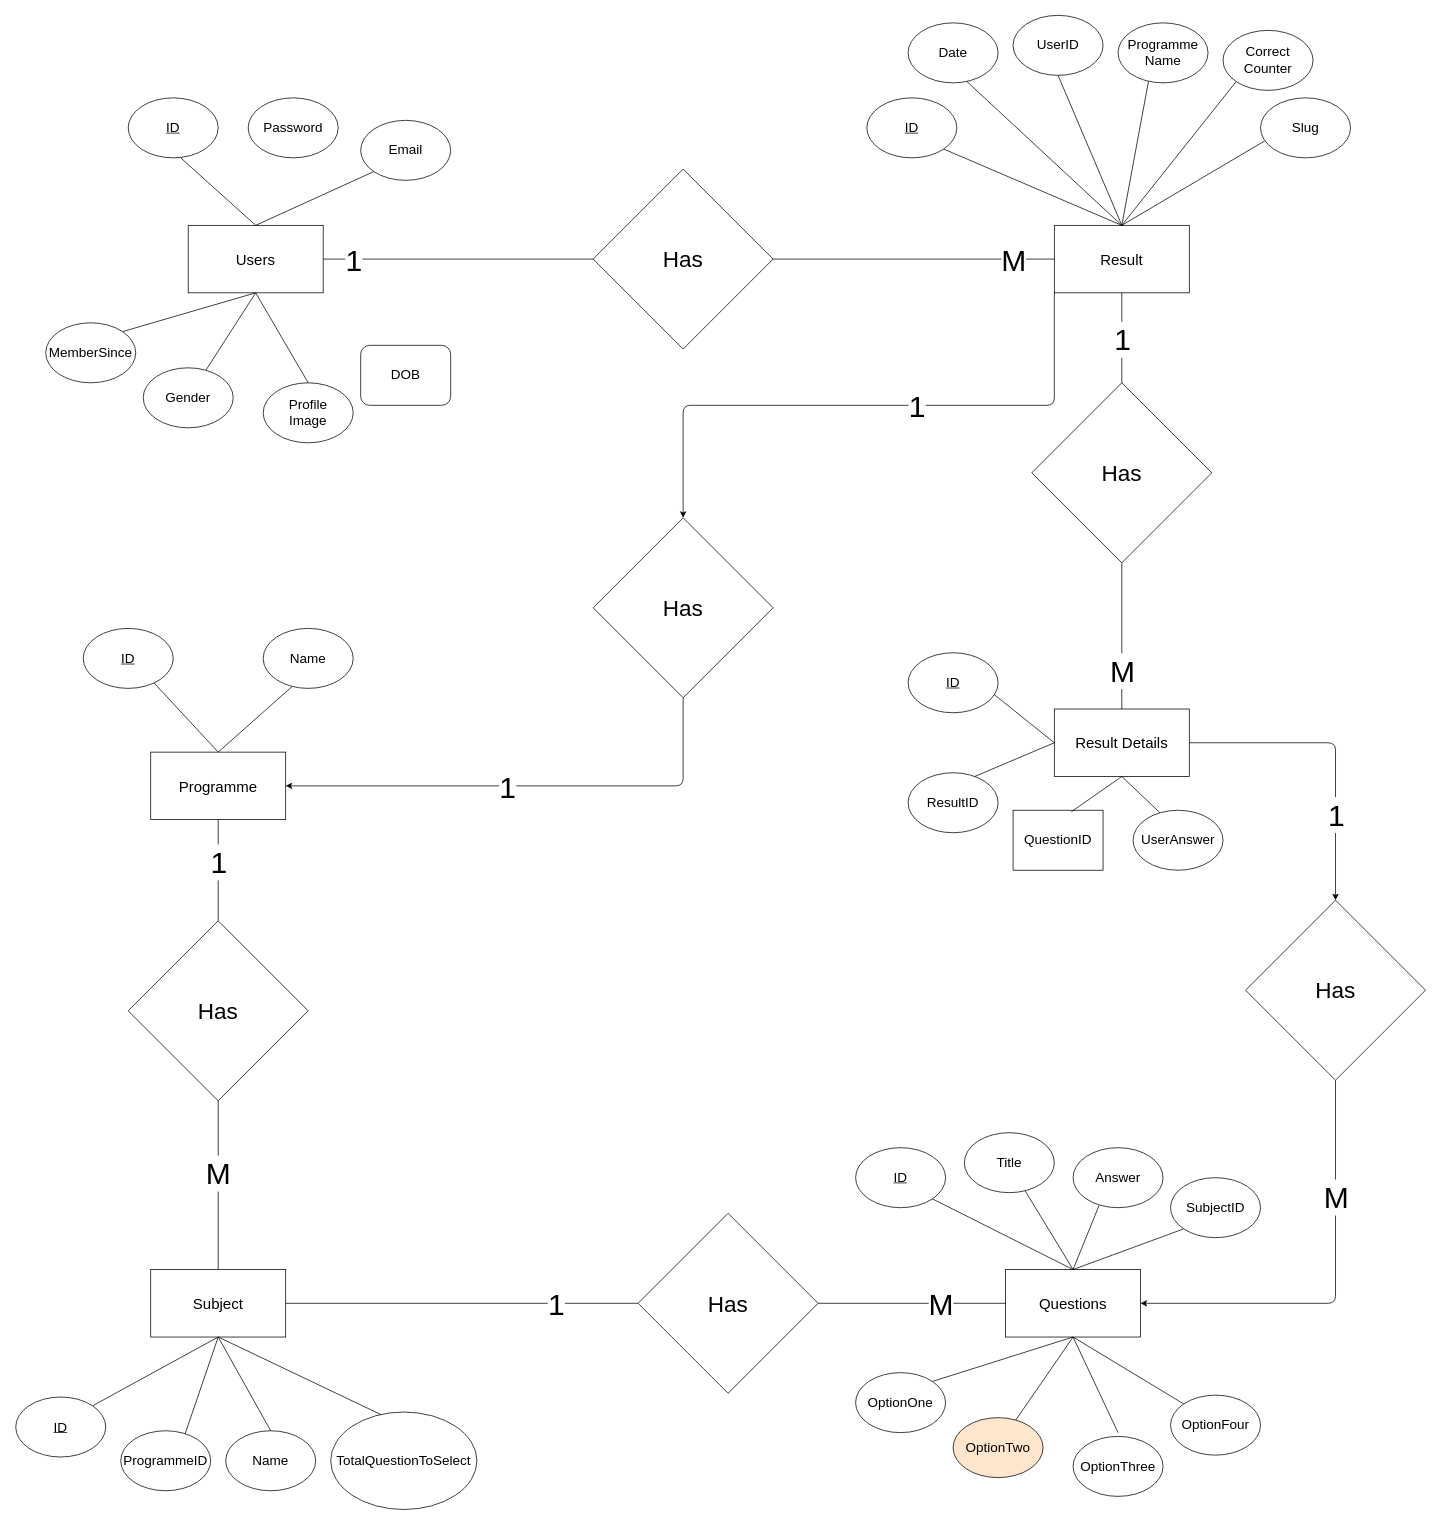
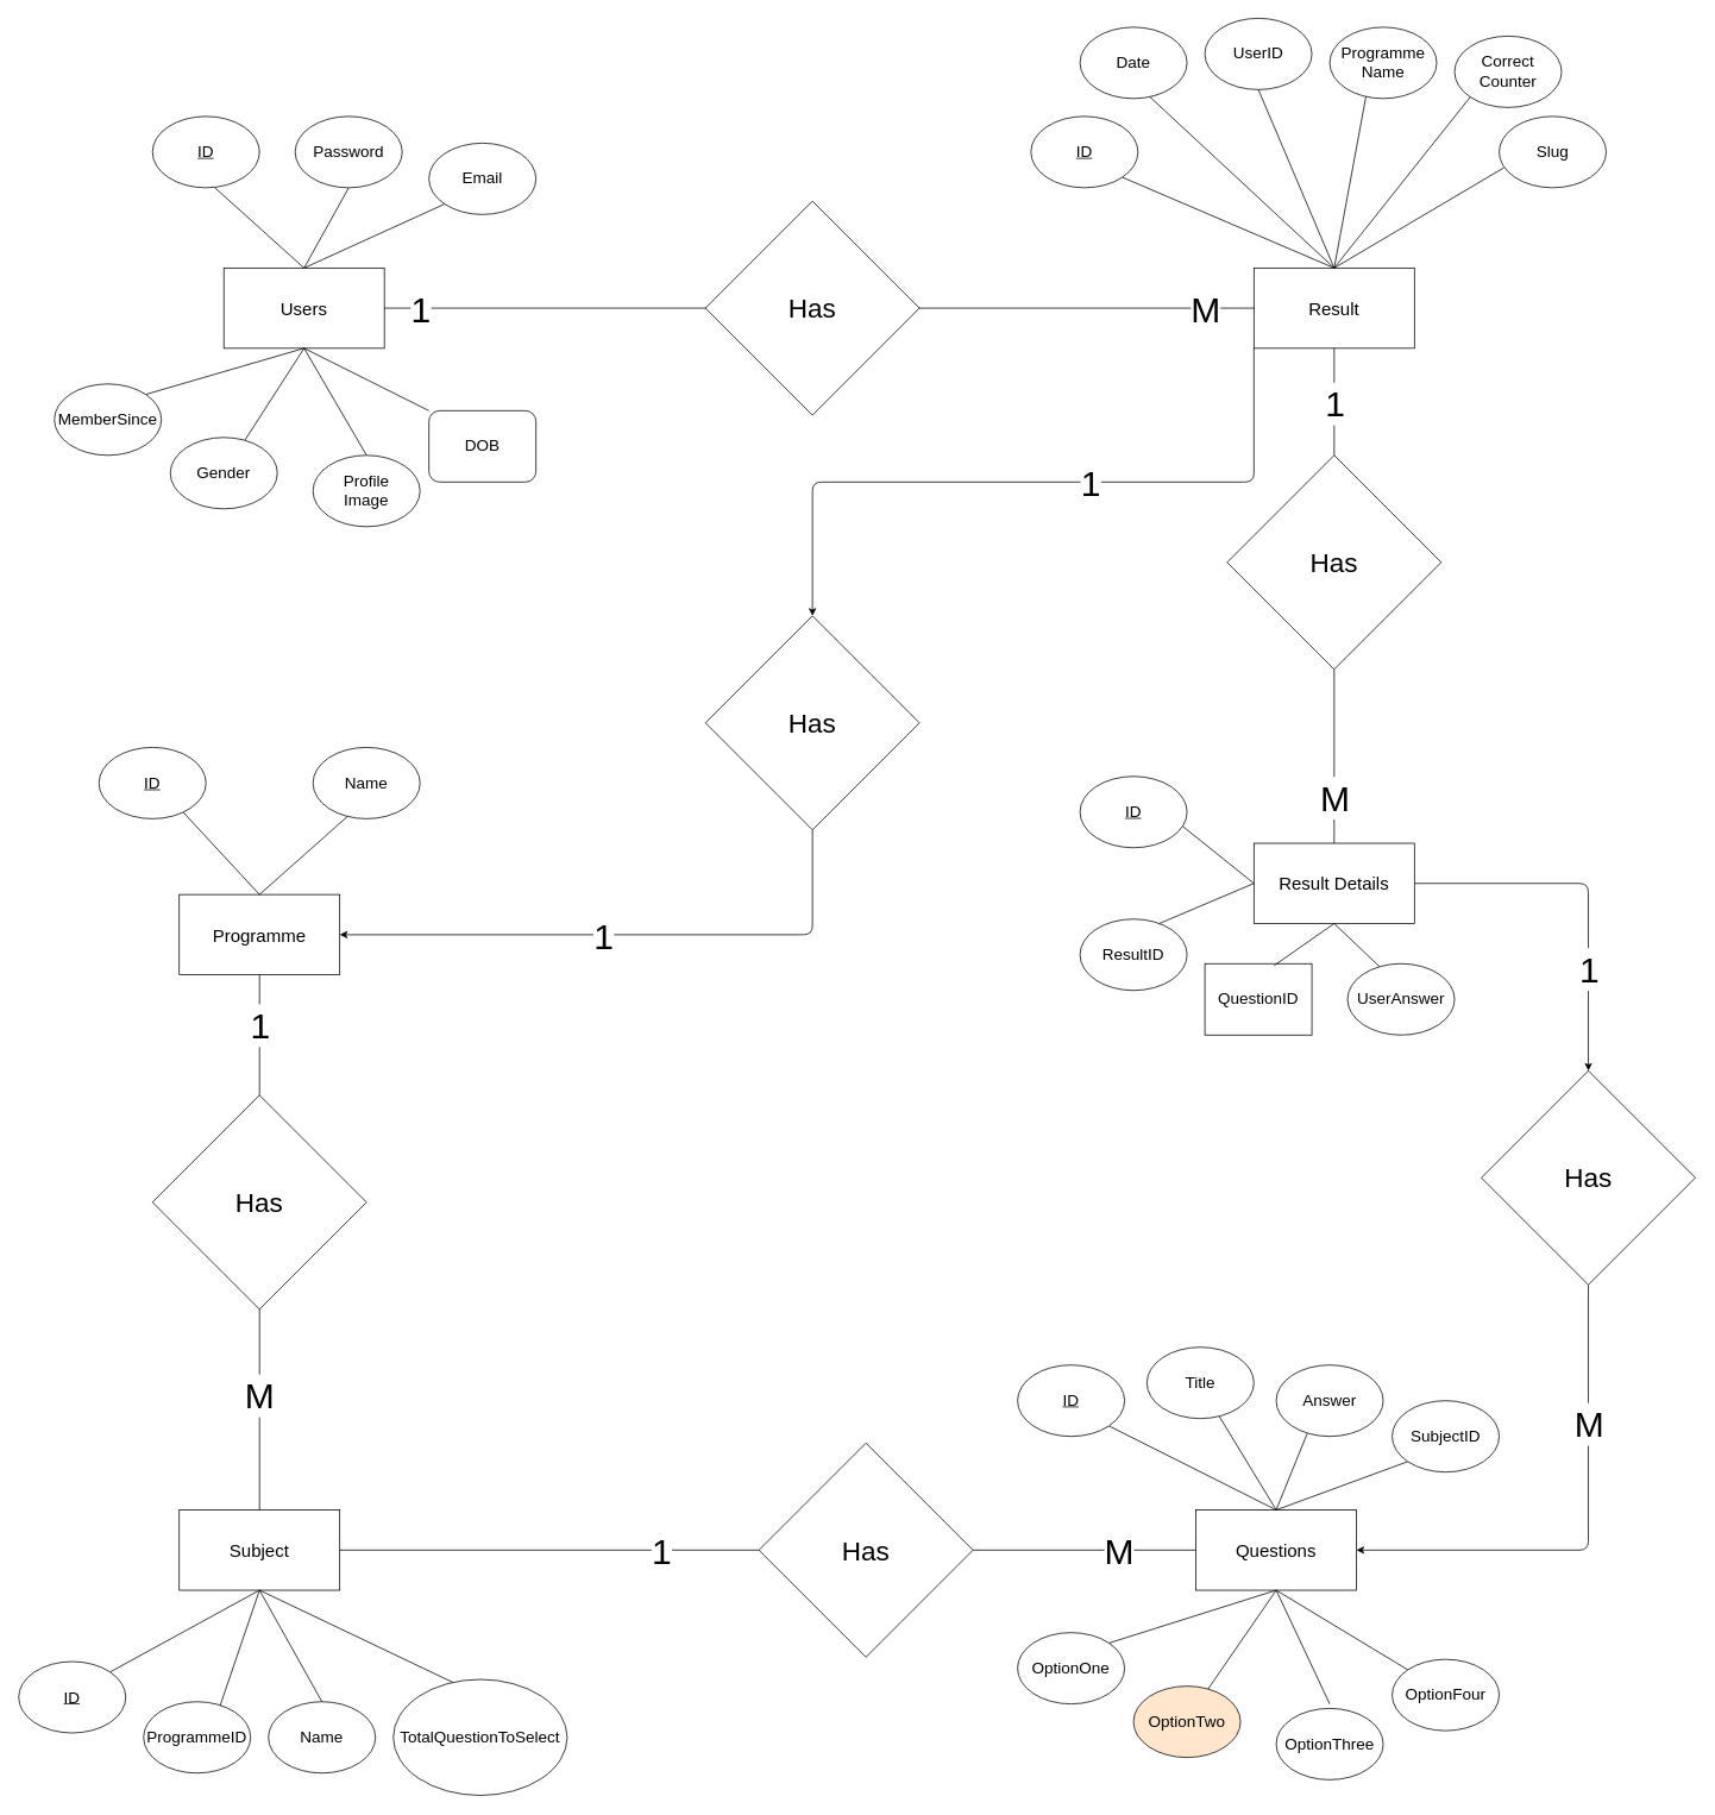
+ <mxCell id="28" value="" style="endArrow=none;html=1;rounded=0;exitX=0.5;exitY=0;exitDx=0;exitDy=0;entryX=0.5;entryY=1;entryDx=0;entryDy=0;" parent="1" source="17" target="29" edge="1"><mxGeometry width="50" height="50" relative="1" as="geometry"><mxPoint x="340" y="390" as="sourcePoint" /><mxPoint x="170" y="420" as="targetPoint" /></mxGeometry></mxCell>
+ <mxCell id="26" value="" style="endArrow=none;html=1;rounded=0;exitX=0.5;exitY=1;exitDx=0;exitDy=0;entryX=0;entryY=0;entryDx=0;entryDy=0;" parent="1" source="17" target="27" edge="1"><mxGeometry width="50" height="50" relative="1" as="geometry"><mxPoint x="340" y="570" as="sourcePoint" /><mxPoint x="500" y="520" as="targetPoint" /></mxGeometry></mxCell>
